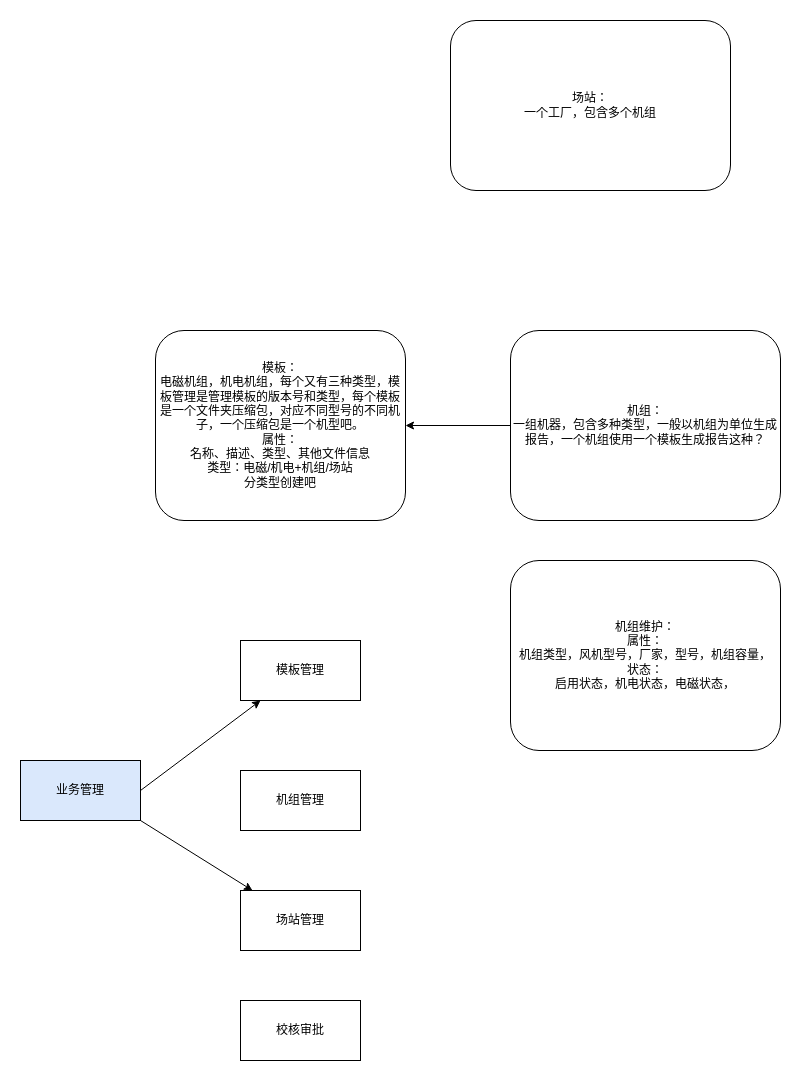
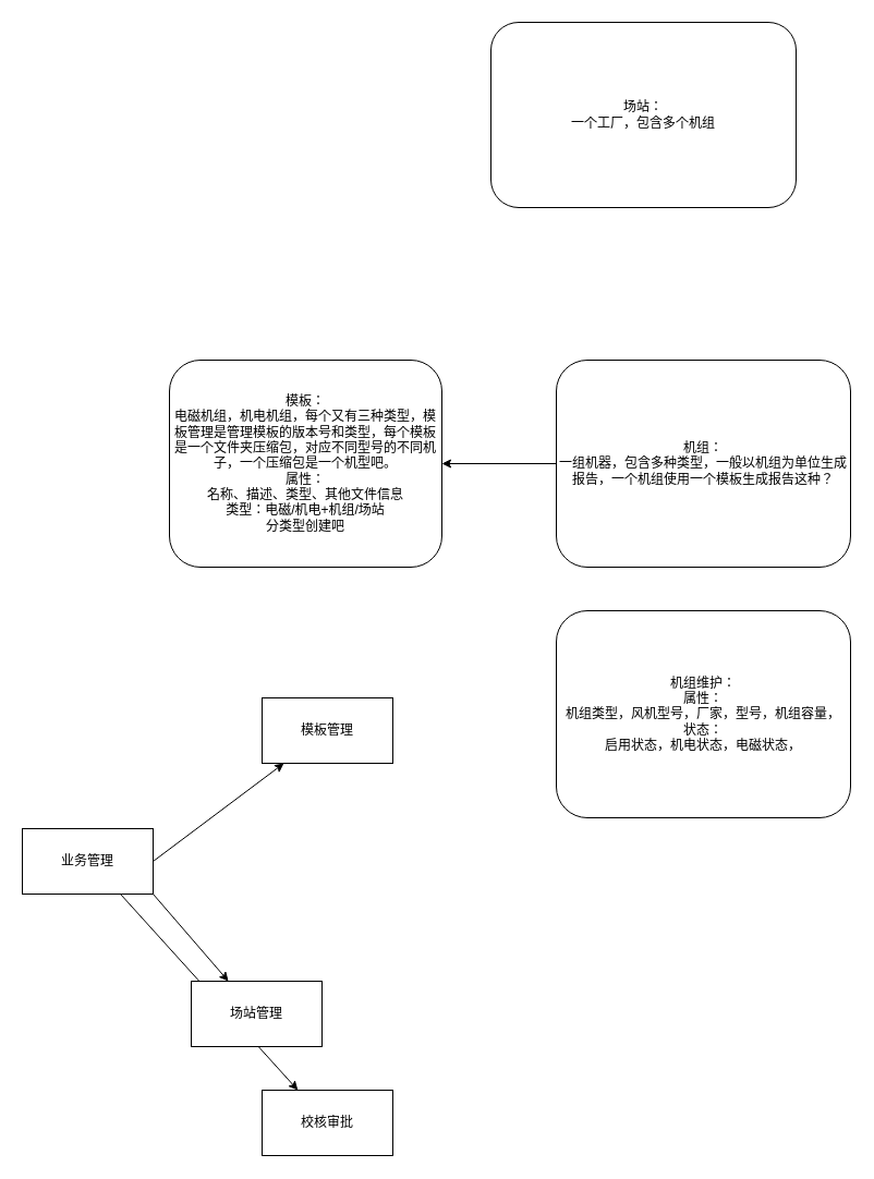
- <mxCell id="5" value="业务管理" style="whiteSpace=wrap;html=1;rounded=0;fillColor=#dae8fc;" vertex="1" parent="1"><mxGeometry x="20" y="760" width="120" height="60" as="geometry" /></mxCell>
+ <mxCell id="5" value="业务管理" style="whiteSpace=wrap;html=1;rounded=0;" vertex="1" parent="1"><mxGeometry x="20" y="760" width="120" height="60" as="geometry" /></mxCell>
- <mxCell id="7" value="机组管理" style="whiteSpace=wrap;html=1;rounded=0;" vertex="1" parent="1"><mxGeometry x="240" y="770" width="120" height="60" as="geometry" /></mxCell>
+ <mxCell id="4" value="" style="edgeStyle=none;html=1;exitX=0.75;exitY=1;exitDx=0;exitDy=0;" edge="1" parent="1" source="5" target="9"><mxGeometry relative="1" as="geometry" /></mxCell>
- <mxCell id="8" value="场站管理" style="whiteSpace=wrap;html=1;rounded=0;" vertex="1" parent="1"><mxGeometry x="240" y="890" width="120" height="60" as="geometry" /></mxCell>
+ <mxCell id="8" value="场站管理" style="whiteSpace=wrap;html=1;rounded=0;" vertex="1" parent="1"><mxGeometry x="175" y="900" width="120" height="60" as="geometry" /></mxCell>
